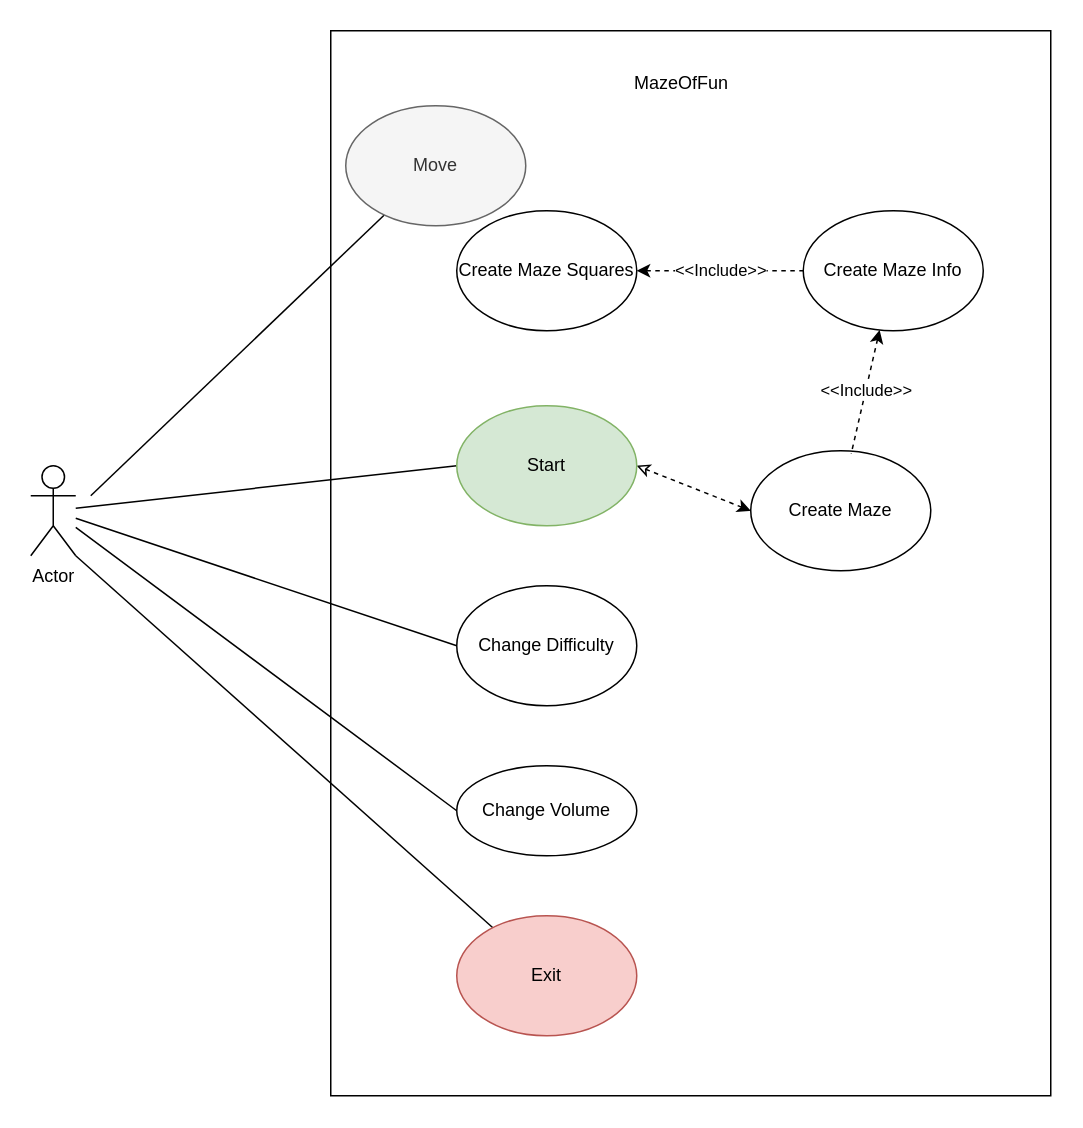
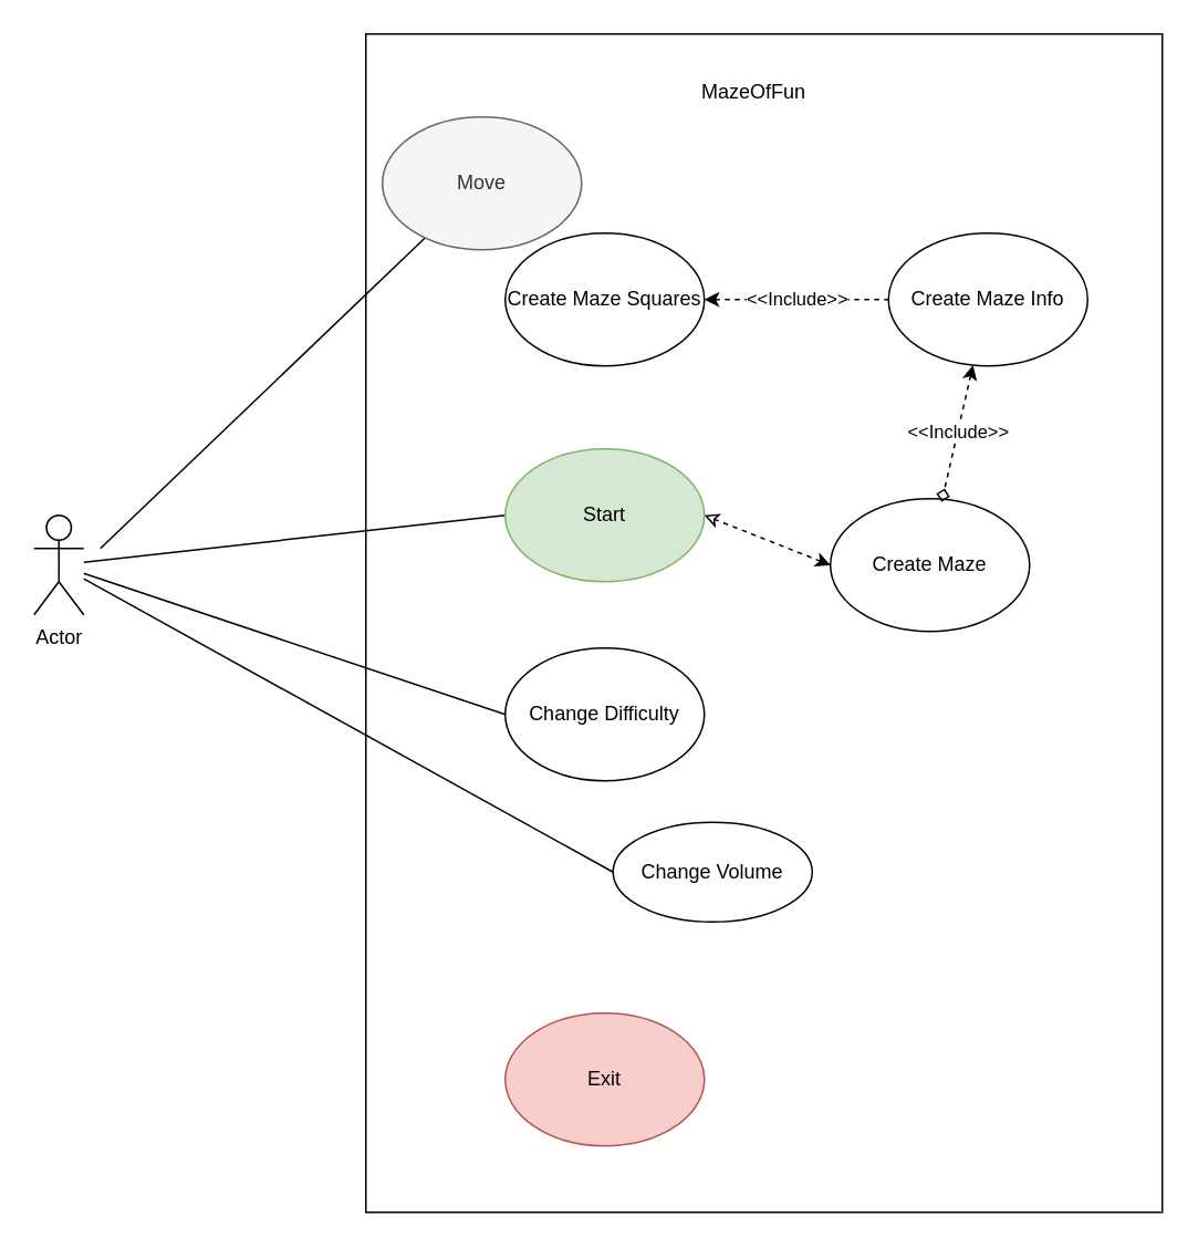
- <mxCell id="13" value="&amp;lt;&amp;lt;Include&amp;gt;&amp;gt;" style="edgeStyle=none;rounded=0;orthogonalLoop=1;jettySize=auto;html=1;endArrow=none;endFill=0;dashed=1;startArrow=classic;startFill=1;entryX=0.558;entryY=0.025;entryDx=0;entryDy=0;entryPerimeter=0;" edge="1" parent="1" source="11" target="10"><mxGeometry relative="1" as="geometry"><mxPoint x="510" y="350" as="sourcePoint" /><mxPoint x="434" y="320" as="targetPoint" /></mxGeometry></mxCell>
+ <mxCell id="13" value="&amp;lt;&amp;lt;Include&amp;gt;&amp;gt;" style="edgeStyle=none;rounded=0;orthogonalLoop=1;jettySize=auto;html=1;endArrow=diamond;endFill=0;dashed=1;startArrow=classic;startFill=1;entryX=0.558;entryY=0.025;entryDx=0;entryDy=0;entryPerimeter=0;" edge="1" parent="1" source="11" target="10"><mxGeometry relative="1" as="geometry"><mxPoint x="510" y="350" as="sourcePoint" /><mxPoint x="434" y="320" as="targetPoint" /></mxGeometry></mxCell>
- <mxCell id="15" style="edgeStyle=none;rounded=0;orthogonalLoop=1;jettySize=auto;html=1;entryX=1;entryY=1;entryDx=0;entryDy=0;entryPerimeter=0;startArrow=none;startFill=0;endArrow=none;endFill=0;" edge="1" parent="1" source="16" target="3"><mxGeometry relative="1" as="geometry" /></mxCell>
- <mxCell id="9" value="Change Volume" style="ellipse;whiteSpace=wrap;html=1;glass=0;sketch=0;fillColor=none;" vertex="1" parent="1"><mxGeometry x="304" y="510" width="120" height="60" as="geometry" /></mxCell>
+ <mxCell id="9" value="Change Volume" style="ellipse;whiteSpace=wrap;html=1;glass=0;sketch=0;fillColor=none;" vertex="1" parent="1"><mxGeometry x="369" y="495" width="120" height="60" as="geometry" /></mxCell>
